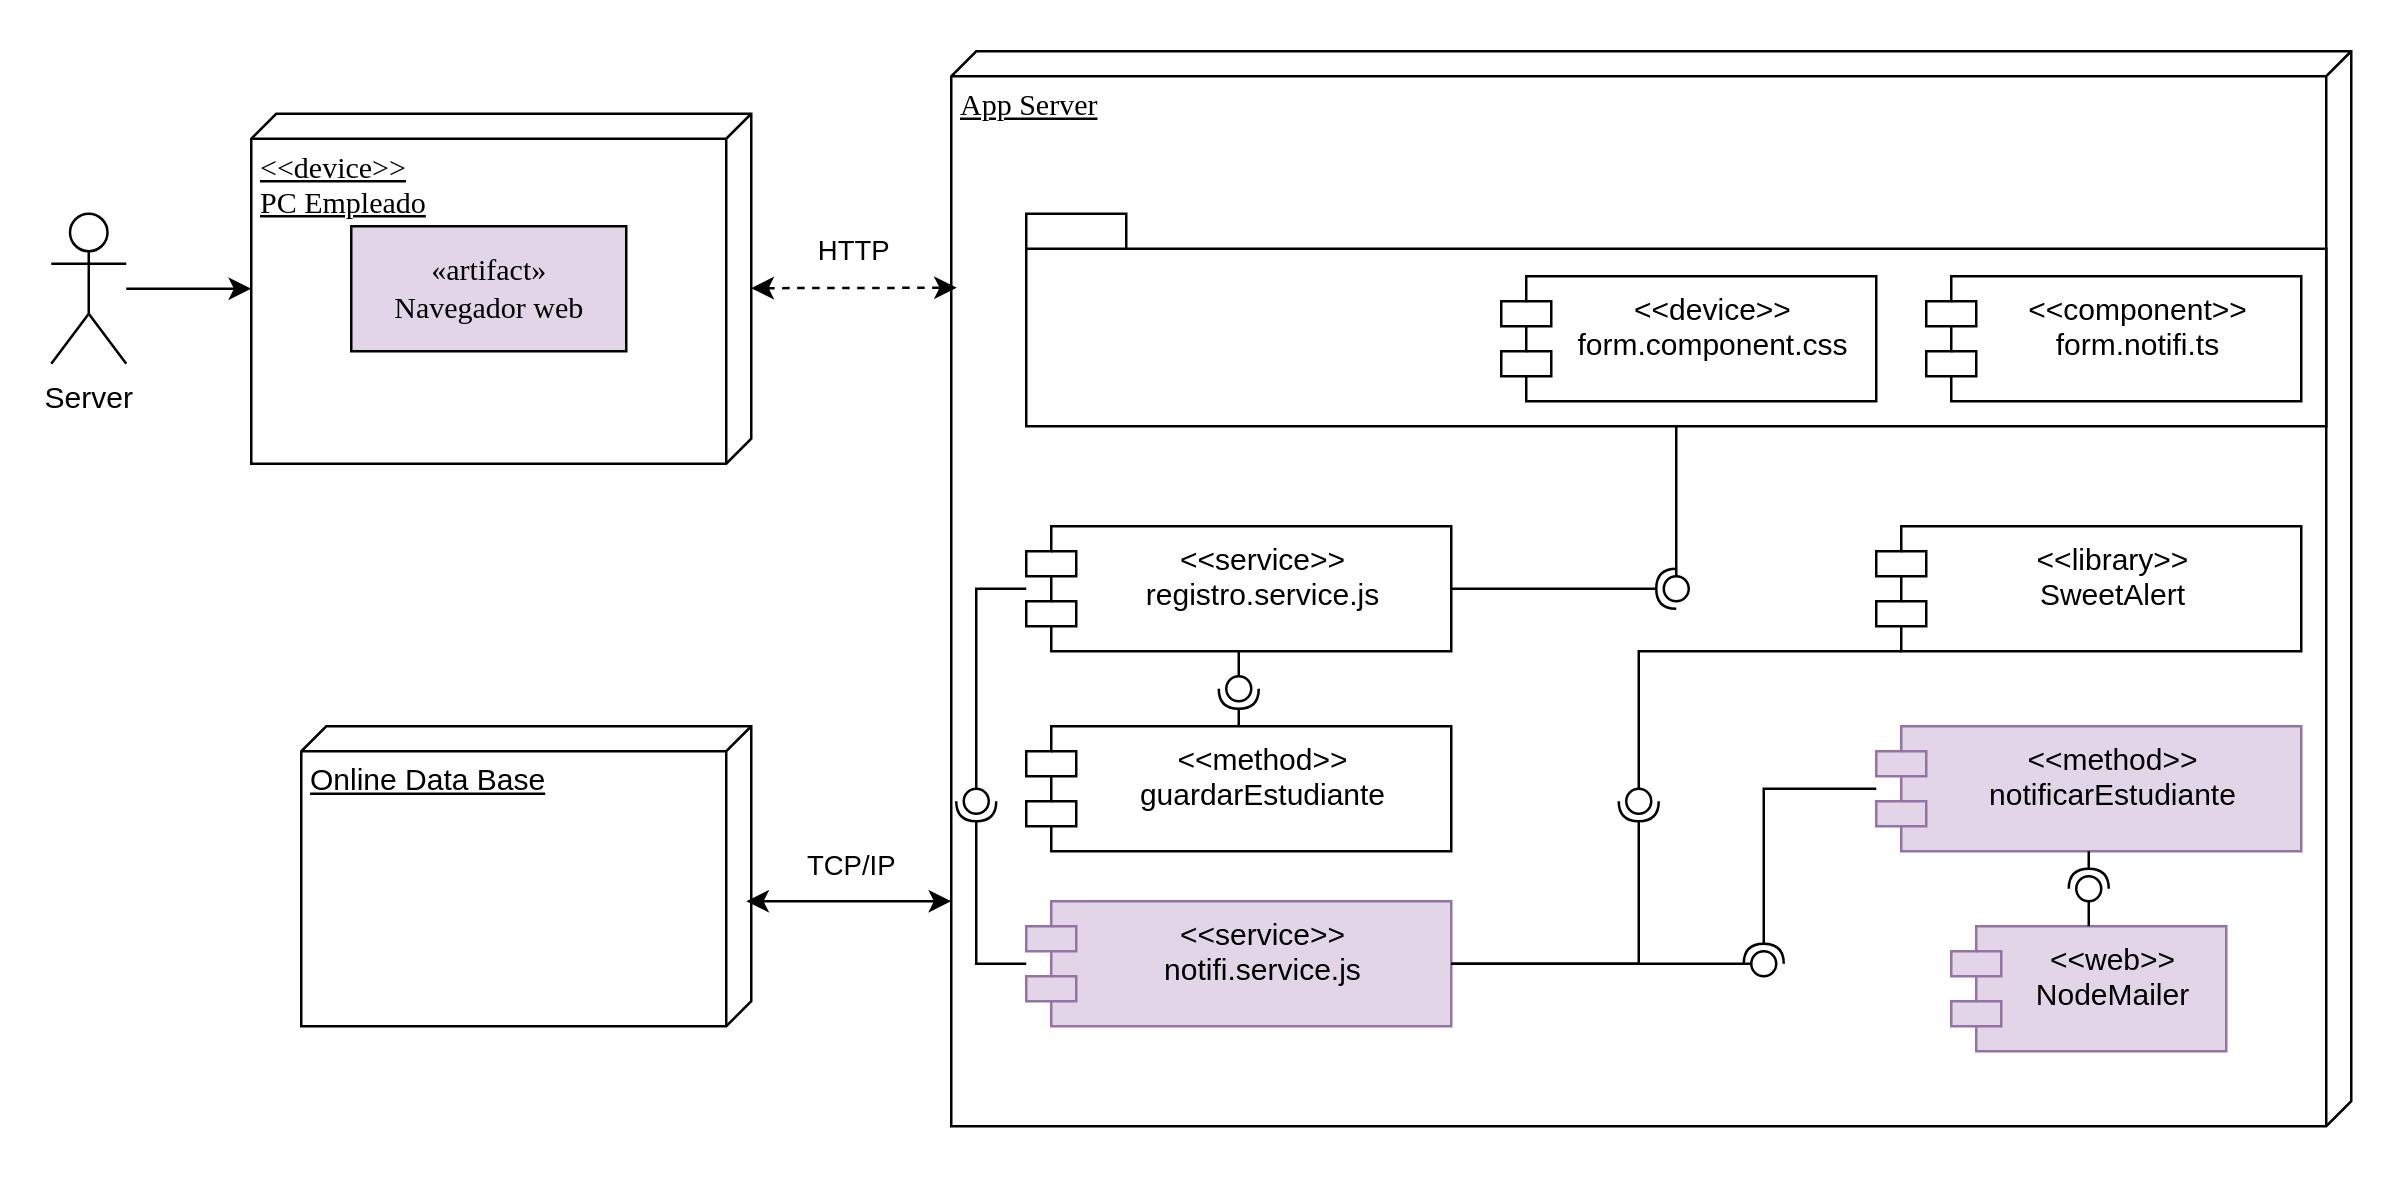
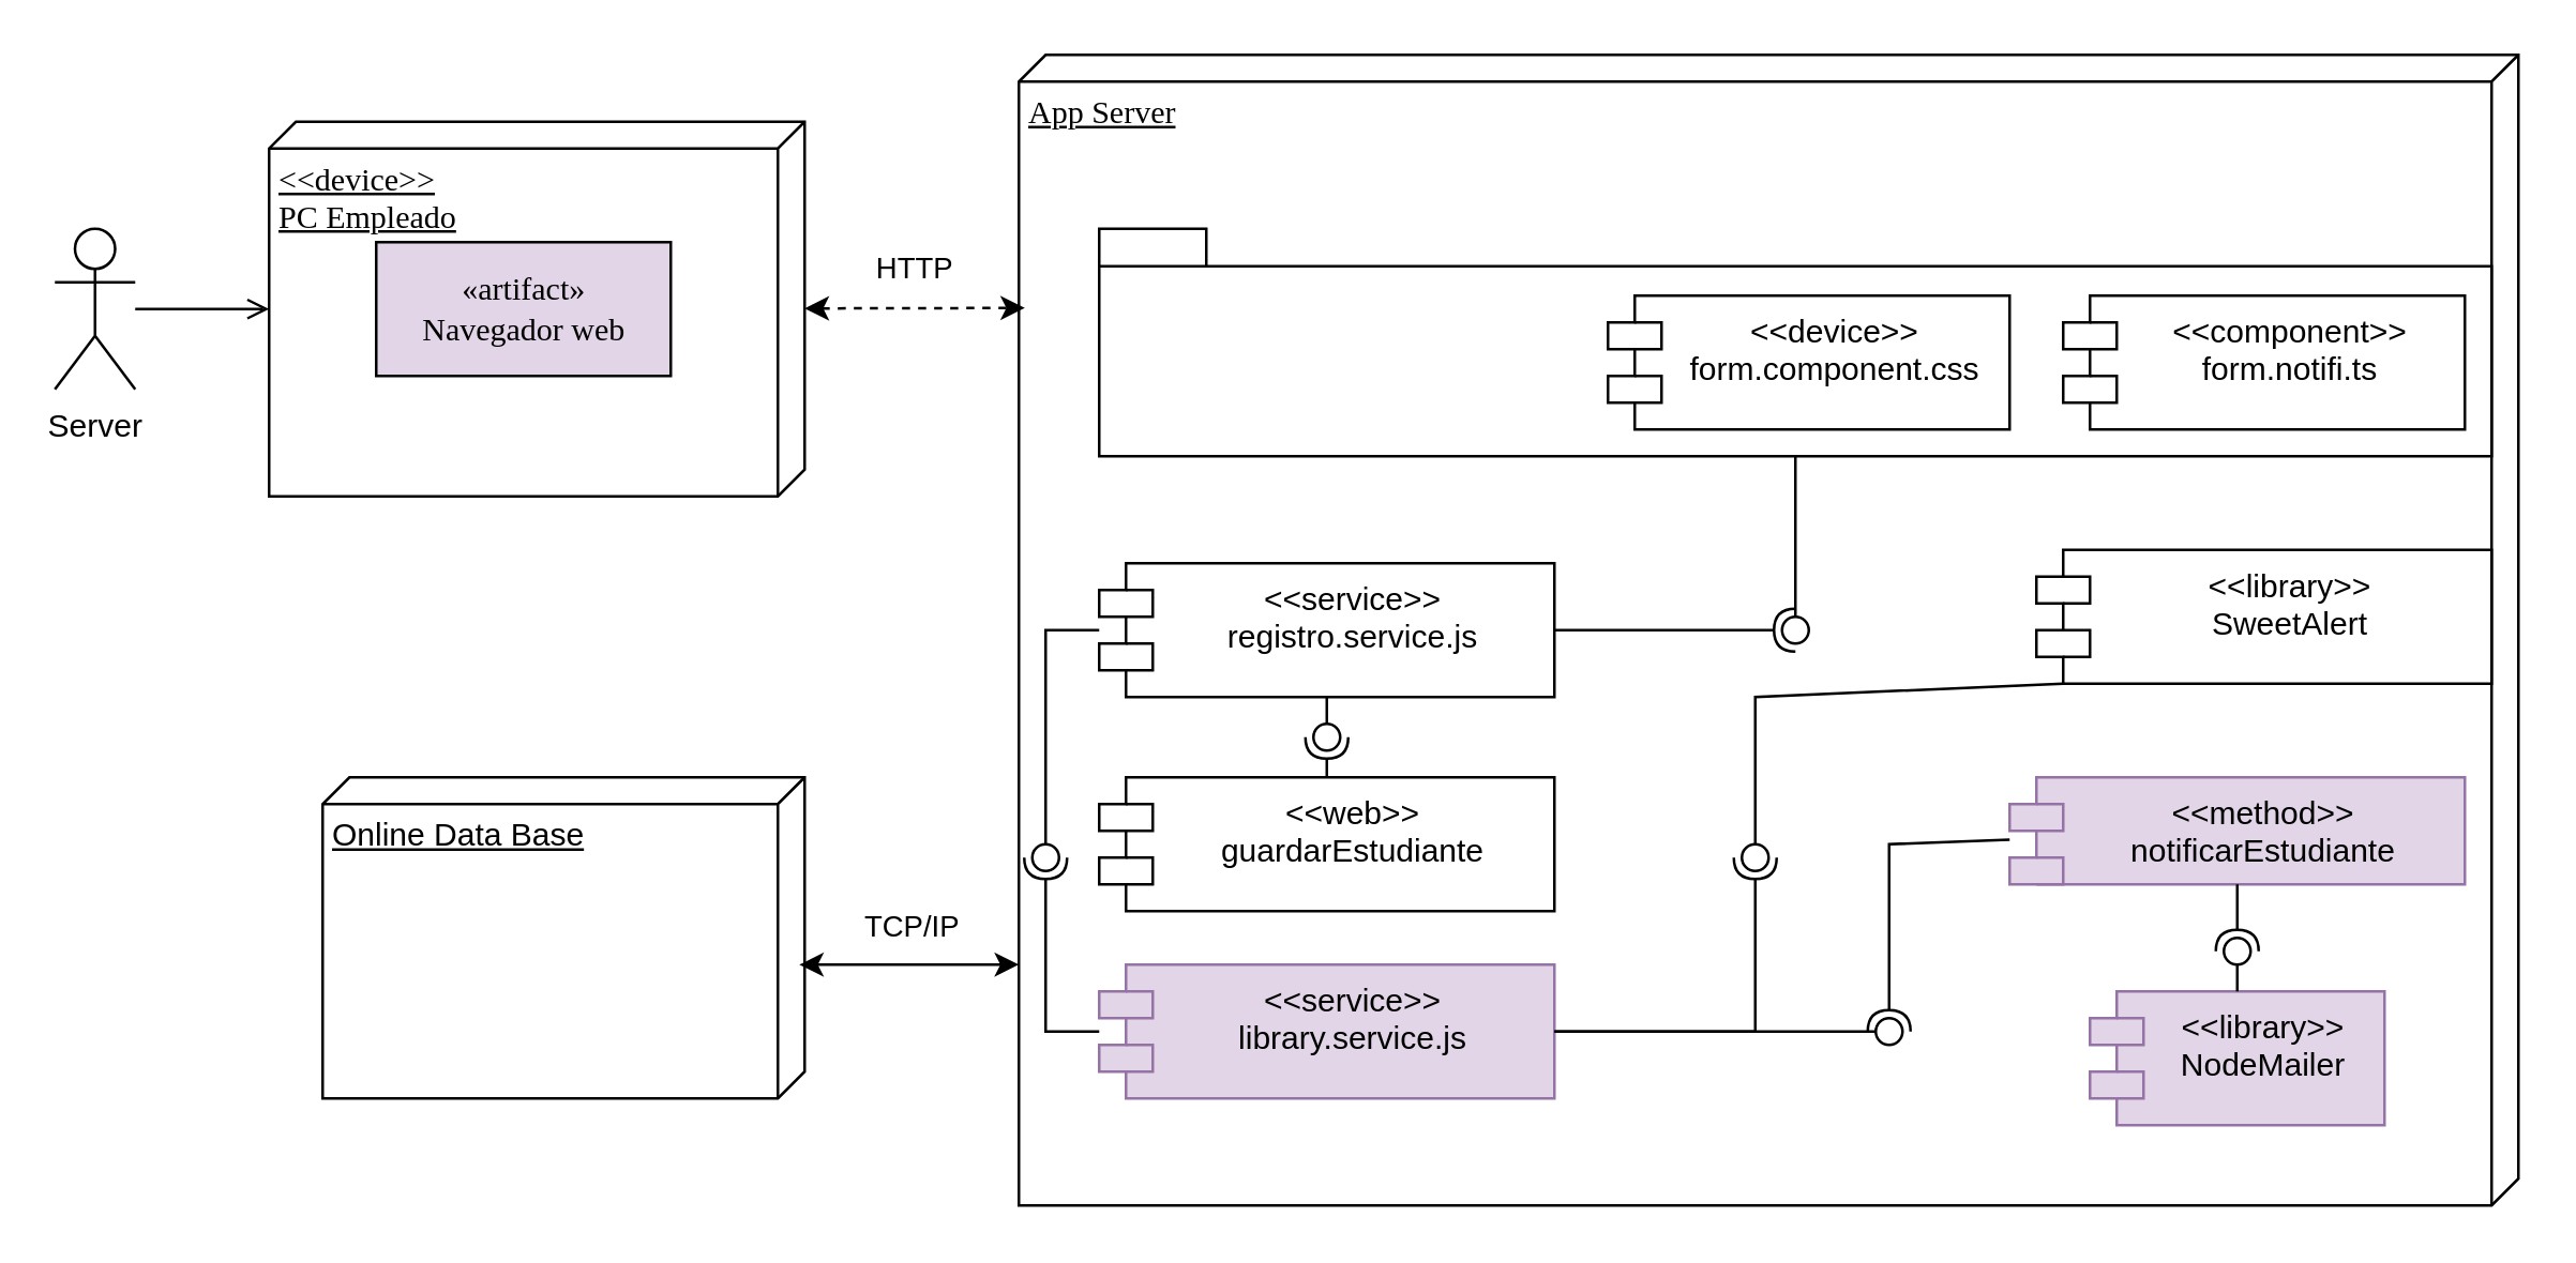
- <mxCell id="35" value="" style="endArrow=classic;html=1;rounded=0;" edge="1" parent="1" source="5" target="2"><mxGeometry width="50" height="50" relative="1" as="geometry"><mxPoint x="0" y="320" as="sourcePoint" /><mxPoint x="50" y="270" as="targetPoint" /></mxGeometry></mxCell>
+ <mxCell id="35" value="" style="endArrow=open;html=1;rounded=0;" edge="1" parent="1" source="5" target="2"><mxGeometry width="50" height="50" relative="1" as="geometry"><mxPoint x="0" y="320" as="sourcePoint" /><mxPoint x="50" y="270" as="targetPoint" /></mxGeometry></mxCell>
- <mxCell id="17" value="&amp;lt;&amp;lt;library&amp;gt;&amp;gt;&lt;br&gt;SweetAlert" style="shape=module;align=left;spacingLeft=20;align=center;verticalAlign=top;whiteSpace=wrap;html=1;" vertex="1" parent="1"><mxGeometry x="750" y="210" width="170" height="50" as="geometry" /></mxCell>
+ <mxCell id="17" value="&amp;lt;&amp;lt;library&amp;gt;&amp;gt;&lt;br&gt;SweetAlert" style="shape=module;align=left;spacingLeft=20;align=center;verticalAlign=top;whiteSpace=wrap;html=1;" vertex="1" parent="1"><mxGeometry x="760" y="205" width="170" height="50" as="geometry" /></mxCell>
- <mxCell id="13" value="&amp;lt;&amp;lt;method&amp;gt;&amp;gt;&lt;br&gt;guardarEstudiante" style="shape=module;align=left;spacingLeft=20;align=center;verticalAlign=top;whiteSpace=wrap;html=1;" vertex="1" parent="1"><mxGeometry x="410" y="290" width="170" height="50" as="geometry" /></mxCell>
+ <mxCell id="13" value="&amp;lt;&amp;lt;web&amp;gt;&amp;gt;&lt;br&gt;guardarEstudiante" style="shape=module;align=left;spacingLeft=20;align=center;verticalAlign=top;whiteSpace=wrap;html=1;" vertex="1" parent="1"><mxGeometry x="410" y="290" width="170" height="50" as="geometry" /></mxCell>
- <mxCell id="19" value="&amp;lt;&amp;lt;method&amp;gt;&amp;gt;&lt;br&gt;notificarEstudiante" style="shape=module;align=left;spacingLeft=20;align=center;verticalAlign=top;whiteSpace=wrap;html=1;fillColor=#e1d5e7;strokeColor=#9673a6;" vertex="1" parent="1"><mxGeometry x="750" y="290" width="170" height="50" as="geometry" /></mxCell>
+ <mxCell id="19" value="&amp;lt;&amp;lt;method&amp;gt;&amp;gt;&lt;br&gt;notificarEstudiante" style="shape=module;align=left;spacingLeft=20;align=center;verticalAlign=top;whiteSpace=wrap;html=1;fillColor=#e1d5e7;strokeColor=#9673a6;" vertex="1" parent="1"><mxGeometry x="750" y="290" width="170" height="40" as="geometry" /></mxCell>
- <mxCell id="12" value="&amp;lt;&amp;lt;service&amp;gt;&amp;gt;&lt;br&gt;notifi.service.js" style="shape=module;align=left;spacingLeft=20;align=center;verticalAlign=top;whiteSpace=wrap;html=1;fillColor=#e1d5e7;strokeColor=#9673a6;" vertex="1" parent="1"><mxGeometry x="410" y="360" width="170" height="50" as="geometry" /></mxCell>
+ <mxCell id="12" value="&amp;lt;&amp;lt;service&amp;gt;&amp;gt;&lt;br&gt;library.service.js" style="shape=module;align=left;spacingLeft=20;align=center;verticalAlign=top;whiteSpace=wrap;html=1;fillColor=#e1d5e7;strokeColor=#9673a6;" vertex="1" parent="1"><mxGeometry x="410" y="360" width="170" height="50" as="geometry" /></mxCell>
- <mxCell id="18" value="&amp;lt;&amp;lt;web&amp;gt;&amp;gt;&lt;br&gt;NodeMailer" style="shape=module;align=left;spacingLeft=20;align=center;verticalAlign=top;whiteSpace=wrap;html=1;fillColor=#e1d5e7;strokeColor=#9673a6;" vertex="1" parent="1"><mxGeometry x="780" y="370" width="110" height="50" as="geometry" /></mxCell>
+ <mxCell id="18" value="&amp;lt;&amp;lt;library&amp;gt;&amp;gt;&lt;br&gt;NodeMailer" style="shape=module;align=left;spacingLeft=20;align=center;verticalAlign=top;whiteSpace=wrap;html=1;fillColor=#e1d5e7;strokeColor=#9673a6;" vertex="1" parent="1"><mxGeometry x="780" y="370" width="110" height="50" as="geometry" /></mxCell>
